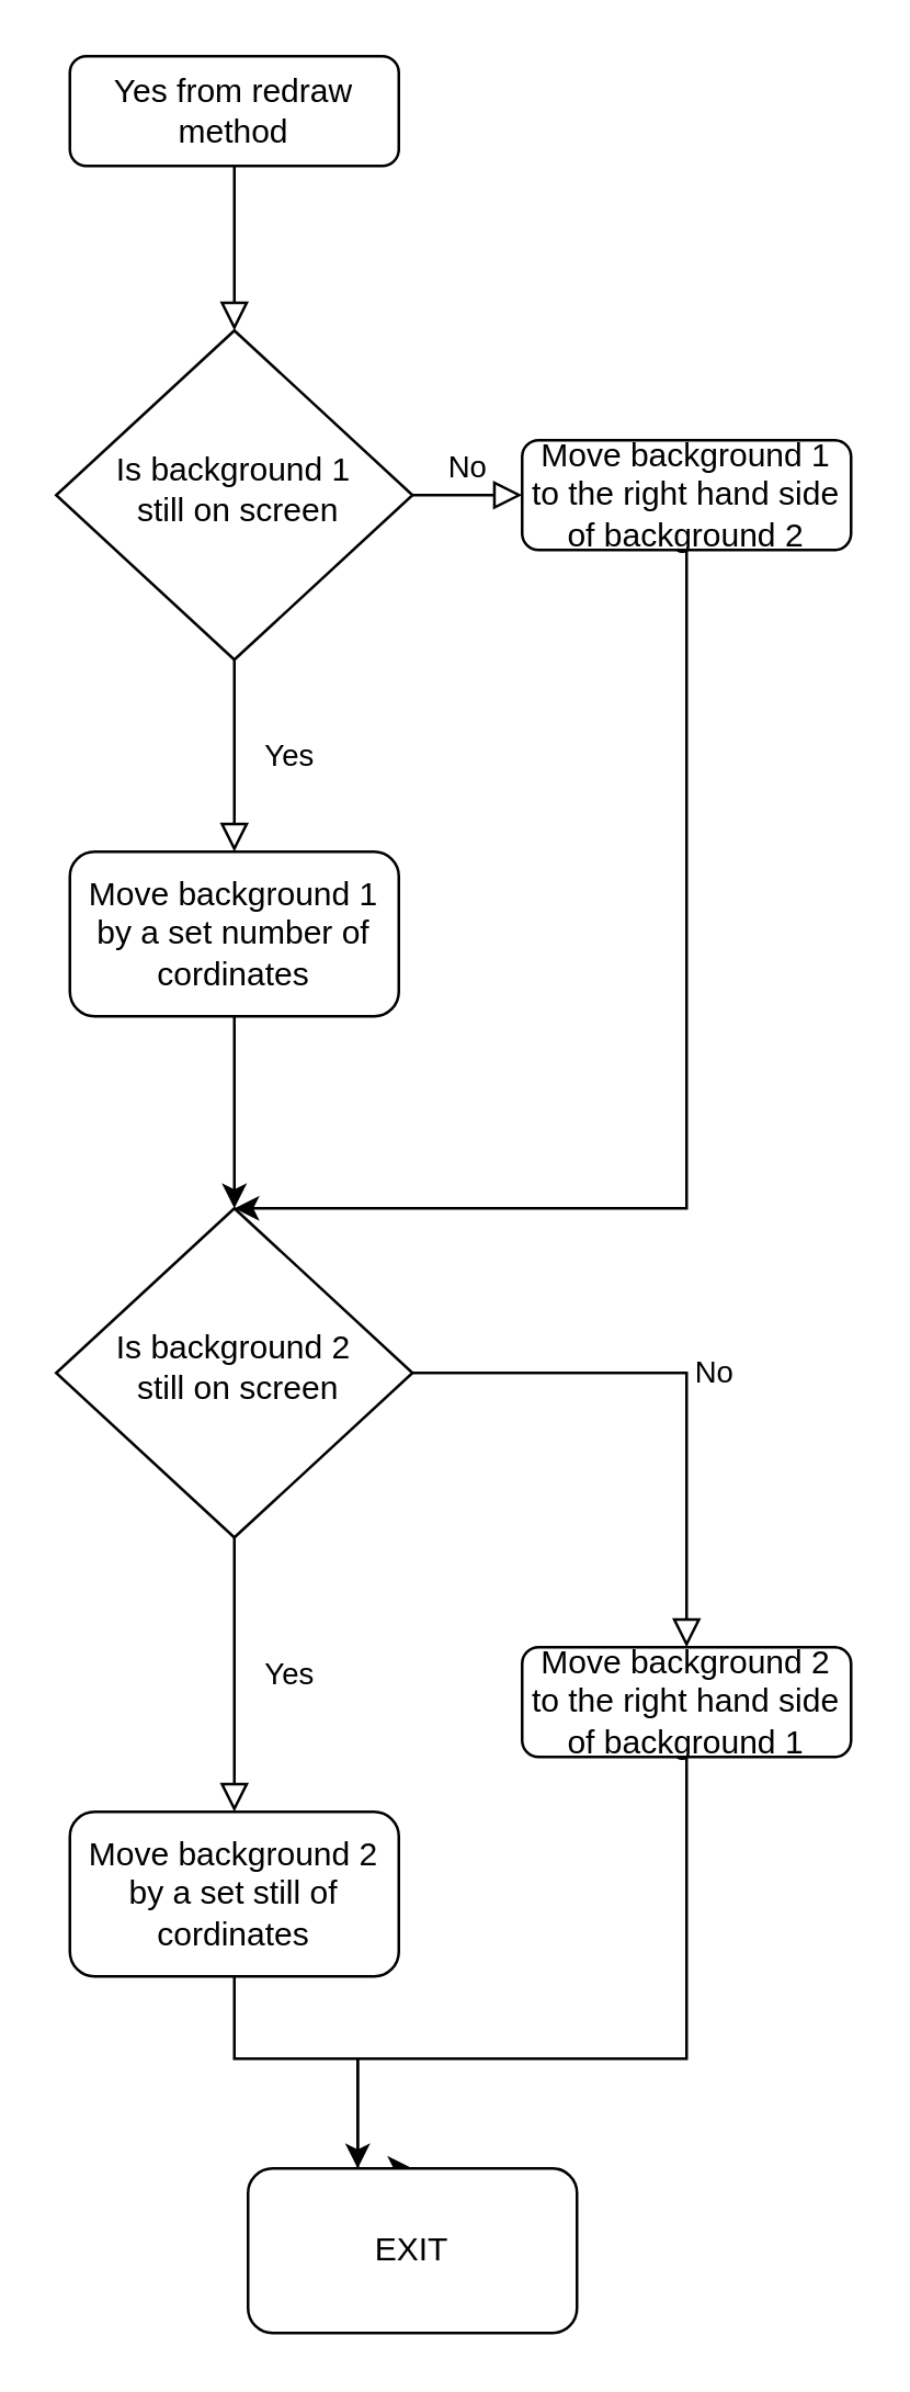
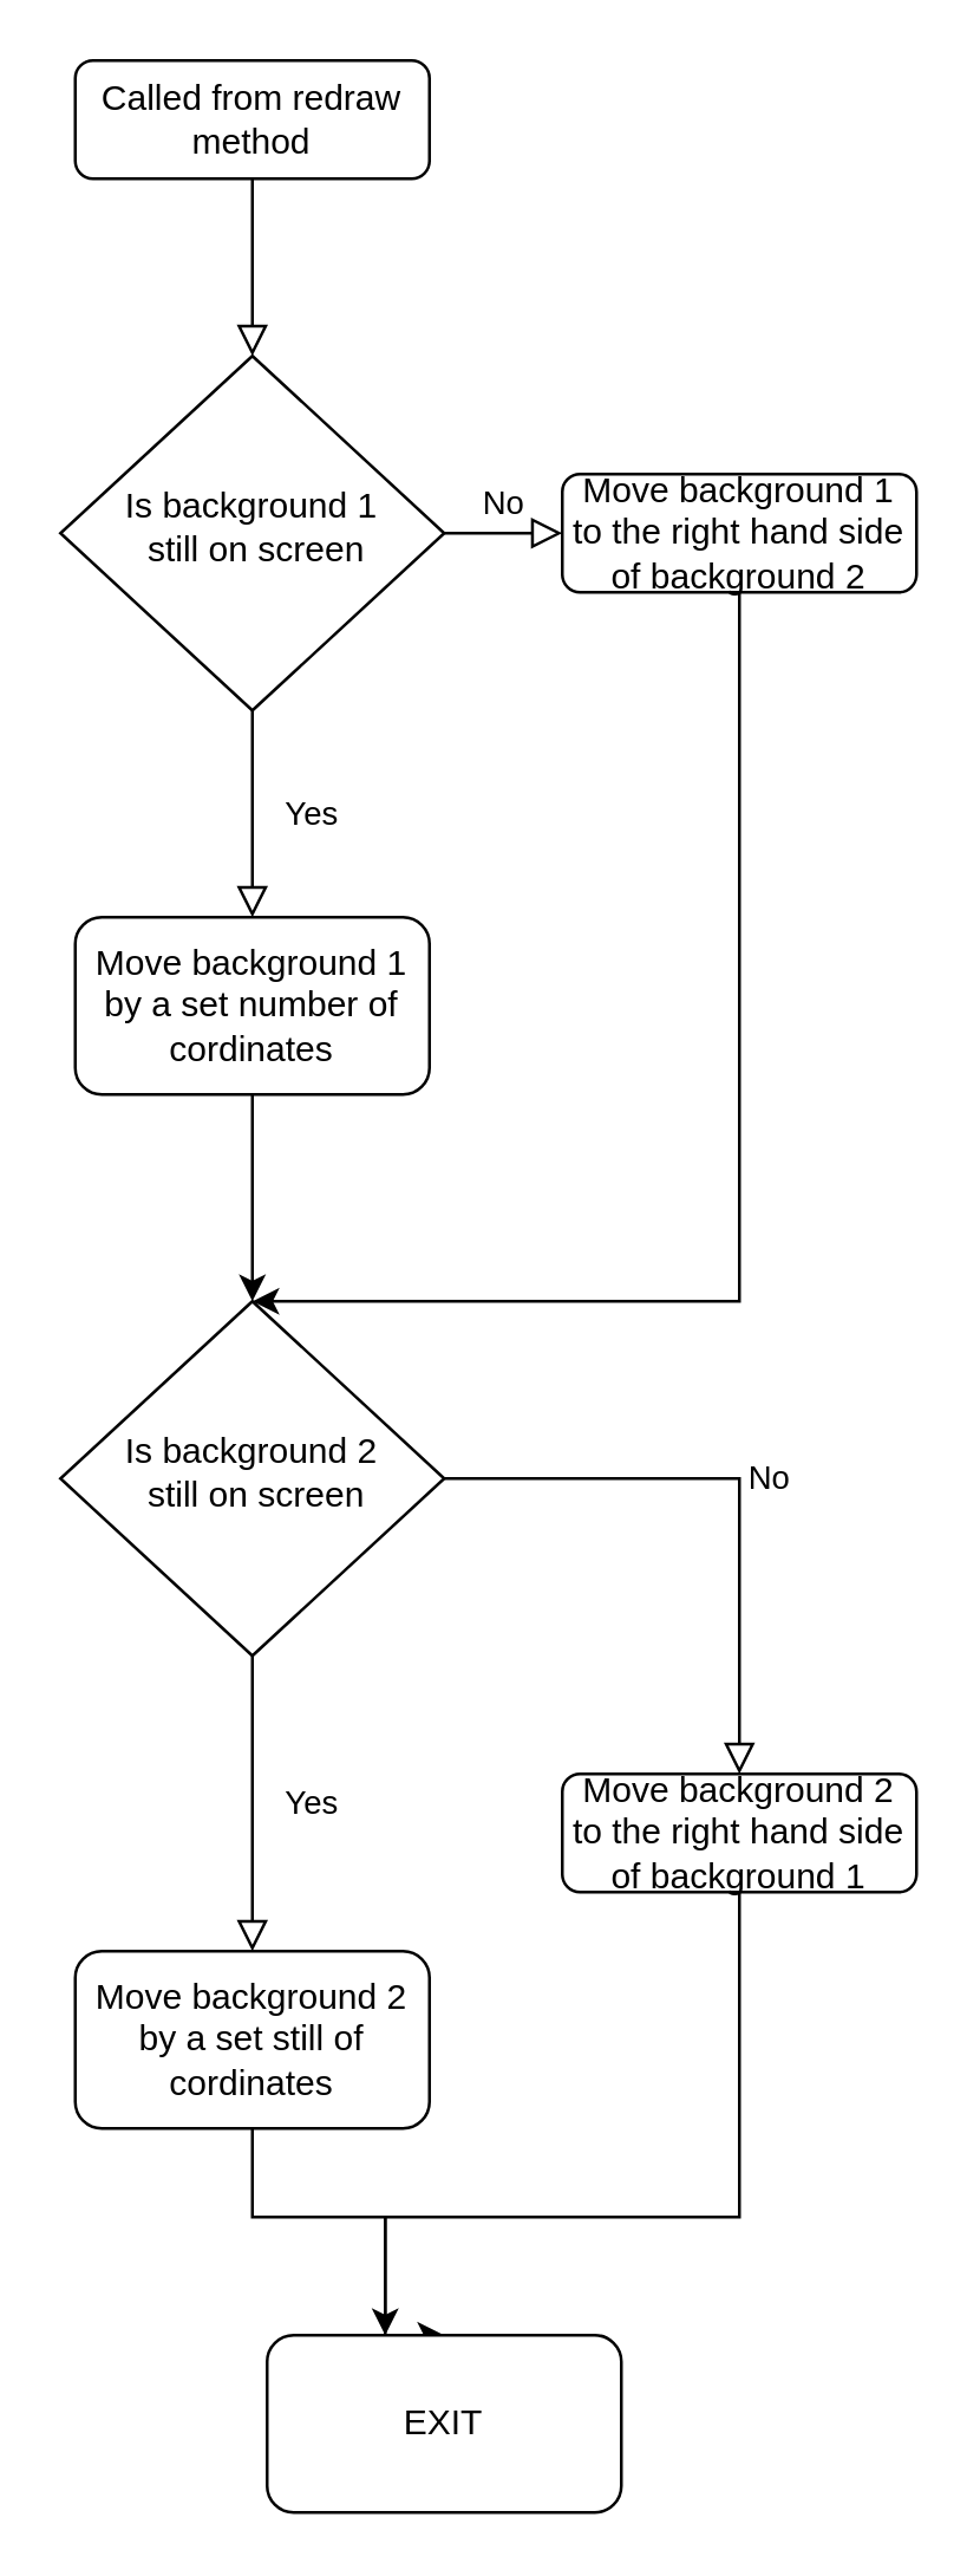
- <mxCell id="3" value="Yes from redraw method" style="rounded=1;whiteSpace=wrap;html=1;fontSize=12;glass=0;strokeWidth=1;shadow=0;" parent="1" vertex="1"><mxGeometry x="25" y="20" width="120" height="40" as="geometry" /></mxCell>
+ <mxCell id="3" value="Called from redraw method" style="rounded=1;whiteSpace=wrap;html=1;fontSize=12;glass=0;strokeWidth=1;shadow=0;" parent="1" vertex="1"><mxGeometry x="25" y="20" width="120" height="40" as="geometry" /></mxCell>
